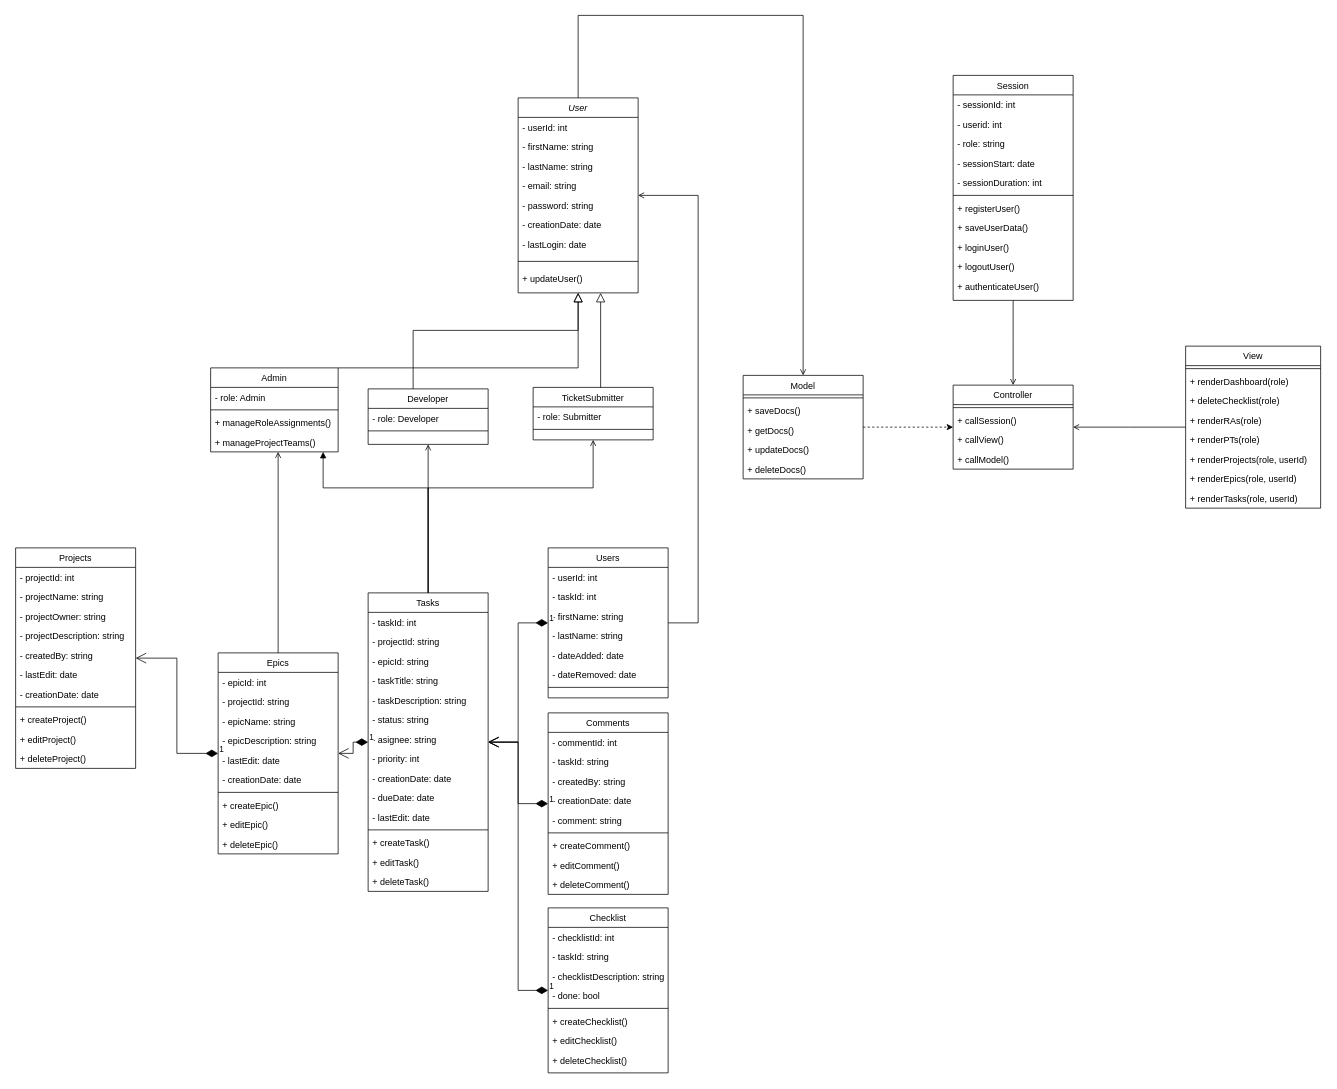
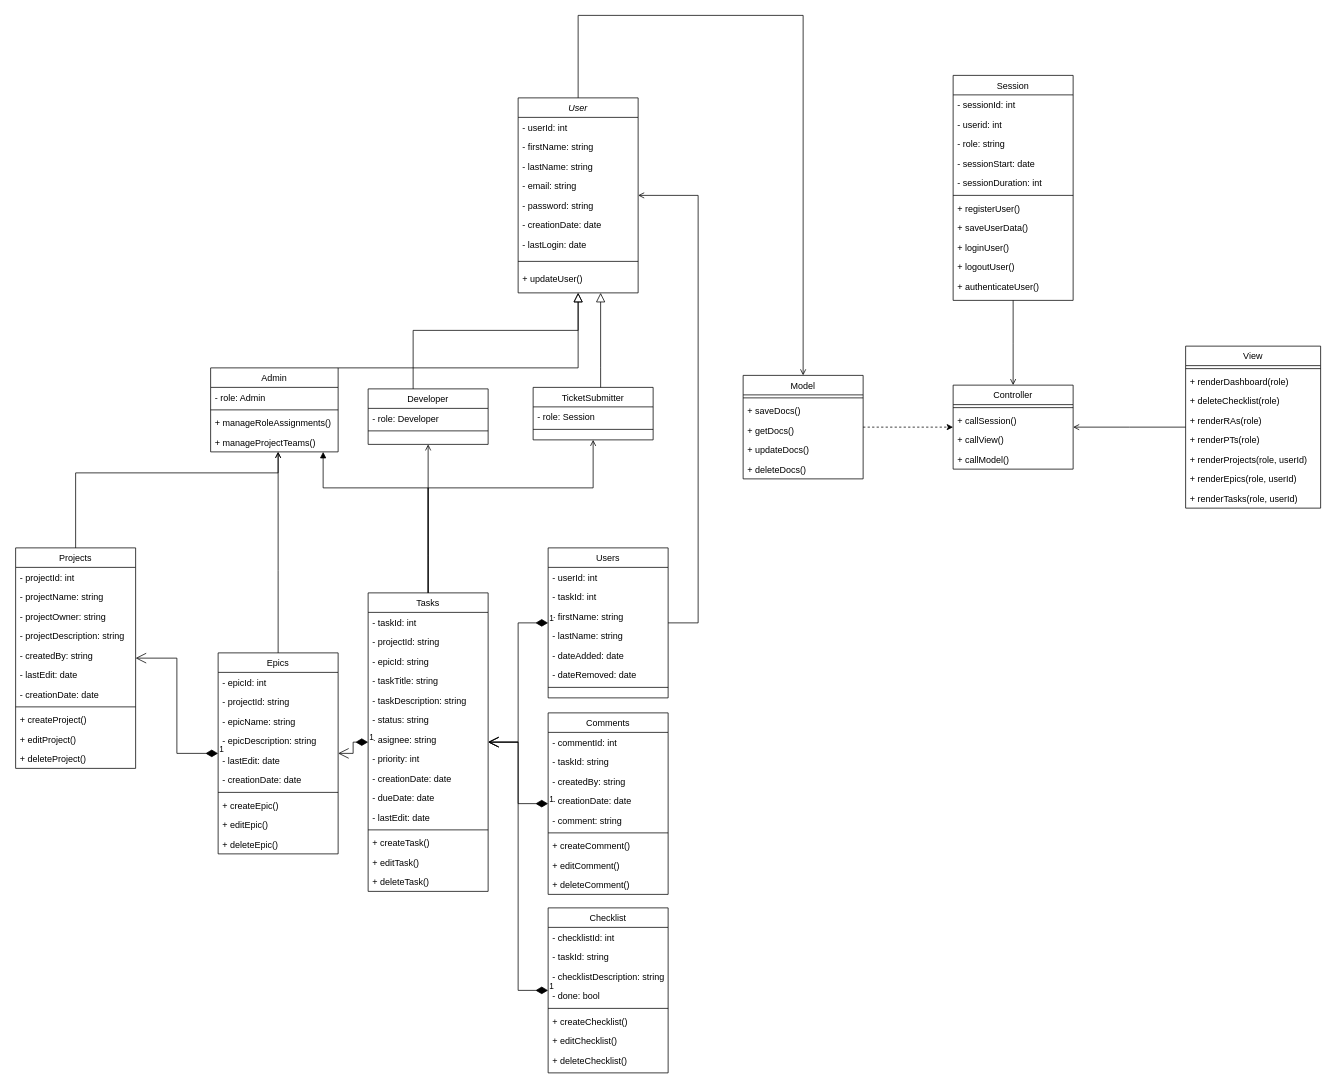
- <mxCell id="34" value="- role: Submitter" style="text;align=left;verticalAlign=top;spacingLeft=4;spacingRight=4;overflow=hidden;rotatable=0;points=[[0,0.5],[1,0.5]];portConstraint=eastwest;" parent="33" vertex="1"><mxGeometry y="26" width="160" height="26" as="geometry" /></mxCell>
+ <mxCell id="34" value="- role: Session" style="text;align=left;verticalAlign=top;spacingLeft=4;spacingRight=4;overflow=hidden;rotatable=0;points=[[0,0.5],[1,0.5]];portConstraint=eastwest;" parent="33" vertex="1"><mxGeometry y="26" width="160" height="26" as="geometry" /></mxCell>
+ <mxCell id="80" value="" style="endArrow=open;shadow=0;strokeWidth=1;rounded=0;endFill=1;edgeStyle=elbowEdgeStyle;elbow=vertical;" parent="1" source="37" target="12" edge="1"><mxGeometry x="0.5" y="41" relative="1" as="geometry"><mxPoint x="260" y="668" as="sourcePoint" /><mxPoint x="610" y="668" as="targetPoint" /><mxPoint x="-40" y="32" as="offset" /><Array as="points"><mxPoint x="370" y="630" /><mxPoint x="410" y="630" /><mxPoint x="280" y="650" /></Array></mxGeometry></mxCell>
